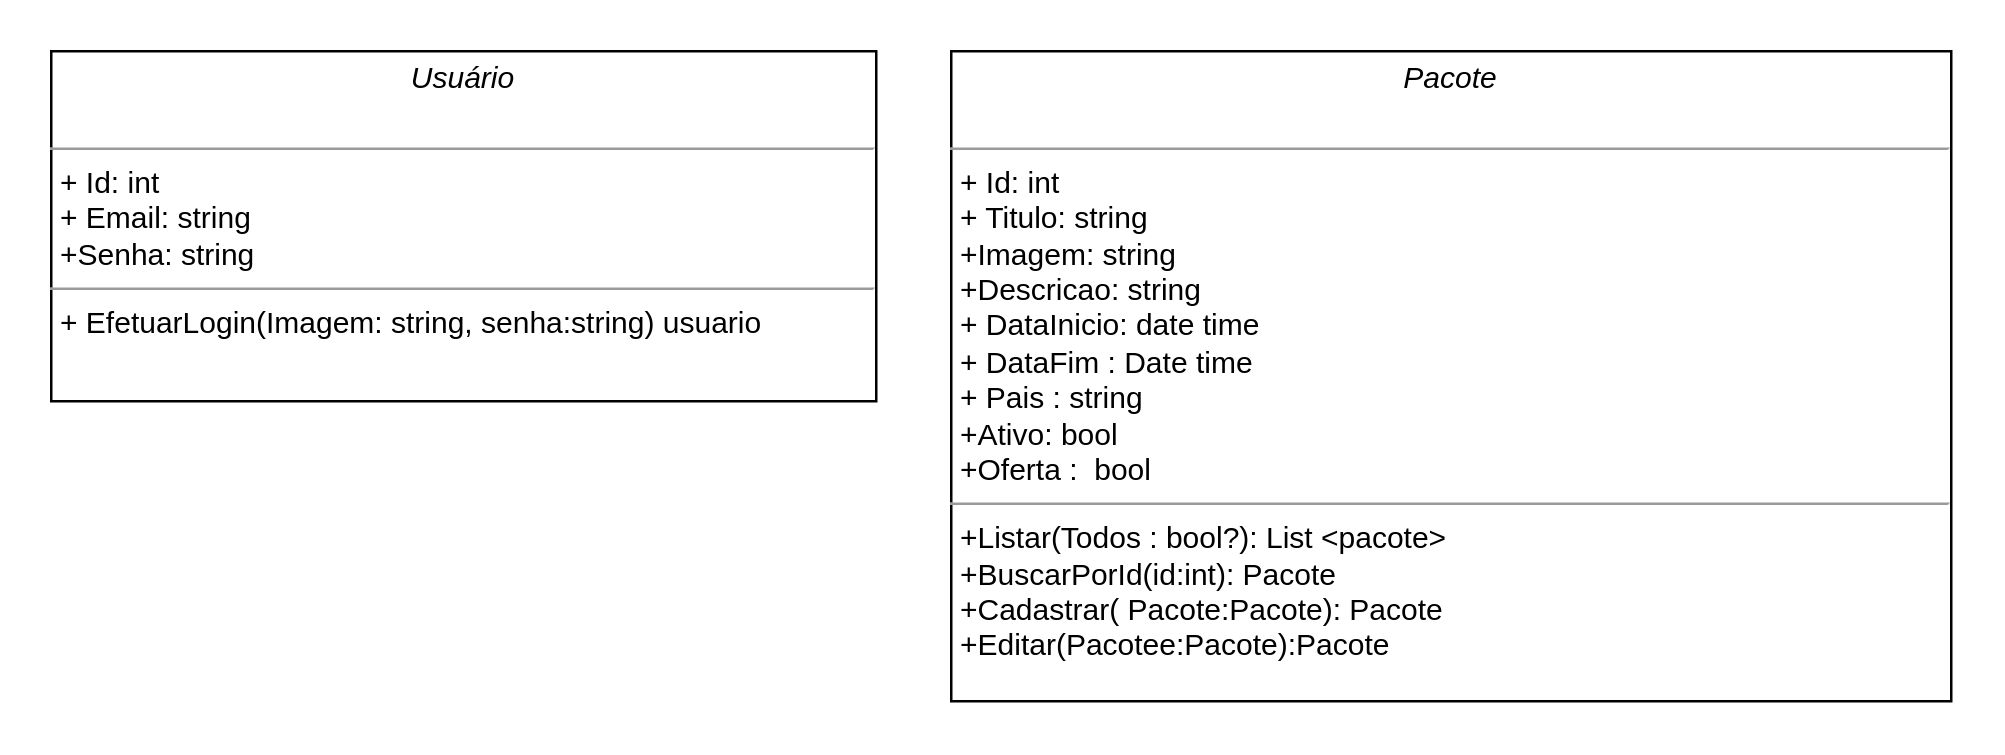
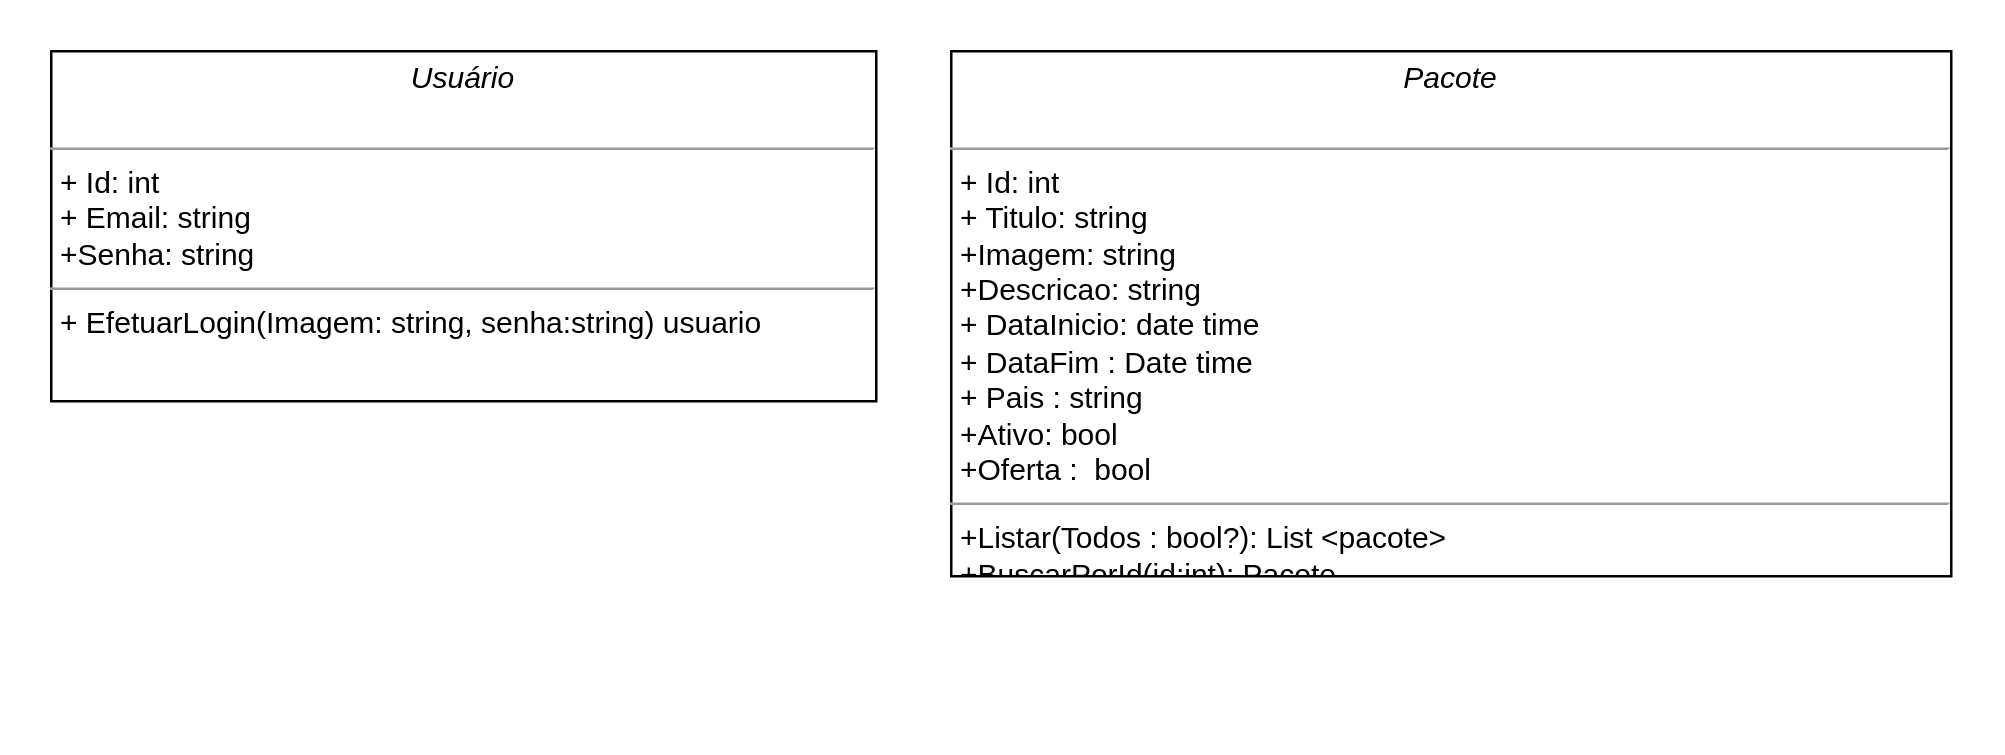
- <mxCell id="3" value="&lt;p style=&quot;margin: 0px ; margin-top: 4px ; text-align: center&quot;&gt;&lt;i&gt;Pacote&lt;/i&gt;&lt;br&gt;&lt;br&gt;&lt;/p&gt;&lt;hr size=&quot;1&quot;&gt;&lt;p style=&quot;margin: 0px ; margin-left: 4px&quot;&gt;+ Id: int&lt;br&gt;+ Titulo: string&amp;nbsp;&lt;/p&gt;&lt;p style=&quot;margin: 0px ; margin-left: 4px&quot;&gt;+Imagem: string&lt;/p&gt;&lt;p style=&quot;margin: 0px ; margin-left: 4px&quot;&gt;+Descricao: string&lt;/p&gt;&lt;p style=&quot;margin: 0px ; margin-left: 4px&quot;&gt;+ DataInicio: date time&lt;/p&gt;&lt;p style=&quot;margin: 0px ; margin-left: 4px&quot;&gt;+ DataFim : Date time&amp;nbsp;&lt;/p&gt;&lt;p style=&quot;margin: 0px ; margin-left: 4px&quot;&gt;+ Pais : string&lt;/p&gt;&lt;p style=&quot;margin: 0px ; margin-left: 4px&quot;&gt;+Ativo: bool&lt;/p&gt;&lt;p style=&quot;margin: 0px ; margin-left: 4px&quot;&gt;+Oferta :&amp;nbsp; bool&lt;/p&gt;&lt;hr size=&quot;1&quot;&gt;&lt;p style=&quot;margin: 0px ; margin-left: 4px&quot;&gt;+Listar(Todos : bool?): List &amp;lt;pacote&amp;gt;&amp;nbsp;&lt;br&gt;+BuscarPorId(id:int): Pacote&lt;/p&gt;&lt;p style=&quot;margin: 0px ; margin-left: 4px&quot;&gt;+Cadastrar( Pacote:Pacote): Pacote&lt;/p&gt;&lt;p style=&quot;margin: 0px ; margin-left: 4px&quot;&gt;+Editar(Pacotee:Pacote):Pacote&lt;/p&gt;" style="verticalAlign=top;align=left;overflow=fill;fontSize=12;fontFamily=Helvetica;html=1;" vertex="1" parent="1"><mxGeometry x="380" y="20" width="400" height="260" as="geometry" /></mxCell>
+ <mxCell id="3" value="&lt;p style=&quot;margin: 0px ; margin-top: 4px ; text-align: center&quot;&gt;&lt;i&gt;Pacote&lt;/i&gt;&lt;br&gt;&lt;br&gt;&lt;/p&gt;&lt;hr size=&quot;1&quot;&gt;&lt;p style=&quot;margin: 0px ; margin-left: 4px&quot;&gt;+ Id: int&lt;br&gt;+ Titulo: string&amp;nbsp;&lt;/p&gt;&lt;p style=&quot;margin: 0px ; margin-left: 4px&quot;&gt;+Imagem: string&lt;/p&gt;&lt;p style=&quot;margin: 0px ; margin-left: 4px&quot;&gt;+Descricao: string&lt;/p&gt;&lt;p style=&quot;margin: 0px ; margin-left: 4px&quot;&gt;+ DataInicio: date time&lt;/p&gt;&lt;p style=&quot;margin: 0px ; margin-left: 4px&quot;&gt;+ DataFim : Date time&amp;nbsp;&lt;/p&gt;&lt;p style=&quot;margin: 0px ; margin-left: 4px&quot;&gt;+ Pais : string&lt;/p&gt;&lt;p style=&quot;margin: 0px ; margin-left: 4px&quot;&gt;+Ativo: bool&lt;/p&gt;&lt;p style=&quot;margin: 0px ; margin-left: 4px&quot;&gt;+Oferta :&amp;nbsp; bool&lt;/p&gt;&lt;hr size=&quot;1&quot;&gt;&lt;p style=&quot;margin: 0px ; margin-left: 4px&quot;&gt;+Listar(Todos : bool?): List &amp;lt;pacote&amp;gt;&amp;nbsp;&lt;br&gt;+BuscarPorId(id:int): Pacote&lt;/p&gt;&lt;p style=&quot;margin: 0px ; margin-left: 4px&quot;&gt;+Cadastrar( Pacote:Pacote): Pacote&lt;/p&gt;&lt;p style=&quot;margin: 0px ; margin-left: 4px&quot;&gt;+Editar(Pacotee:Pacote):Pacote&lt;/p&gt;" style="verticalAlign=top;align=left;overflow=fill;fontSize=12;fontFamily=Helvetica;html=1;" vertex="1" parent="1"><mxGeometry x="380" y="20" width="400" height="210" as="geometry" /></mxCell>
